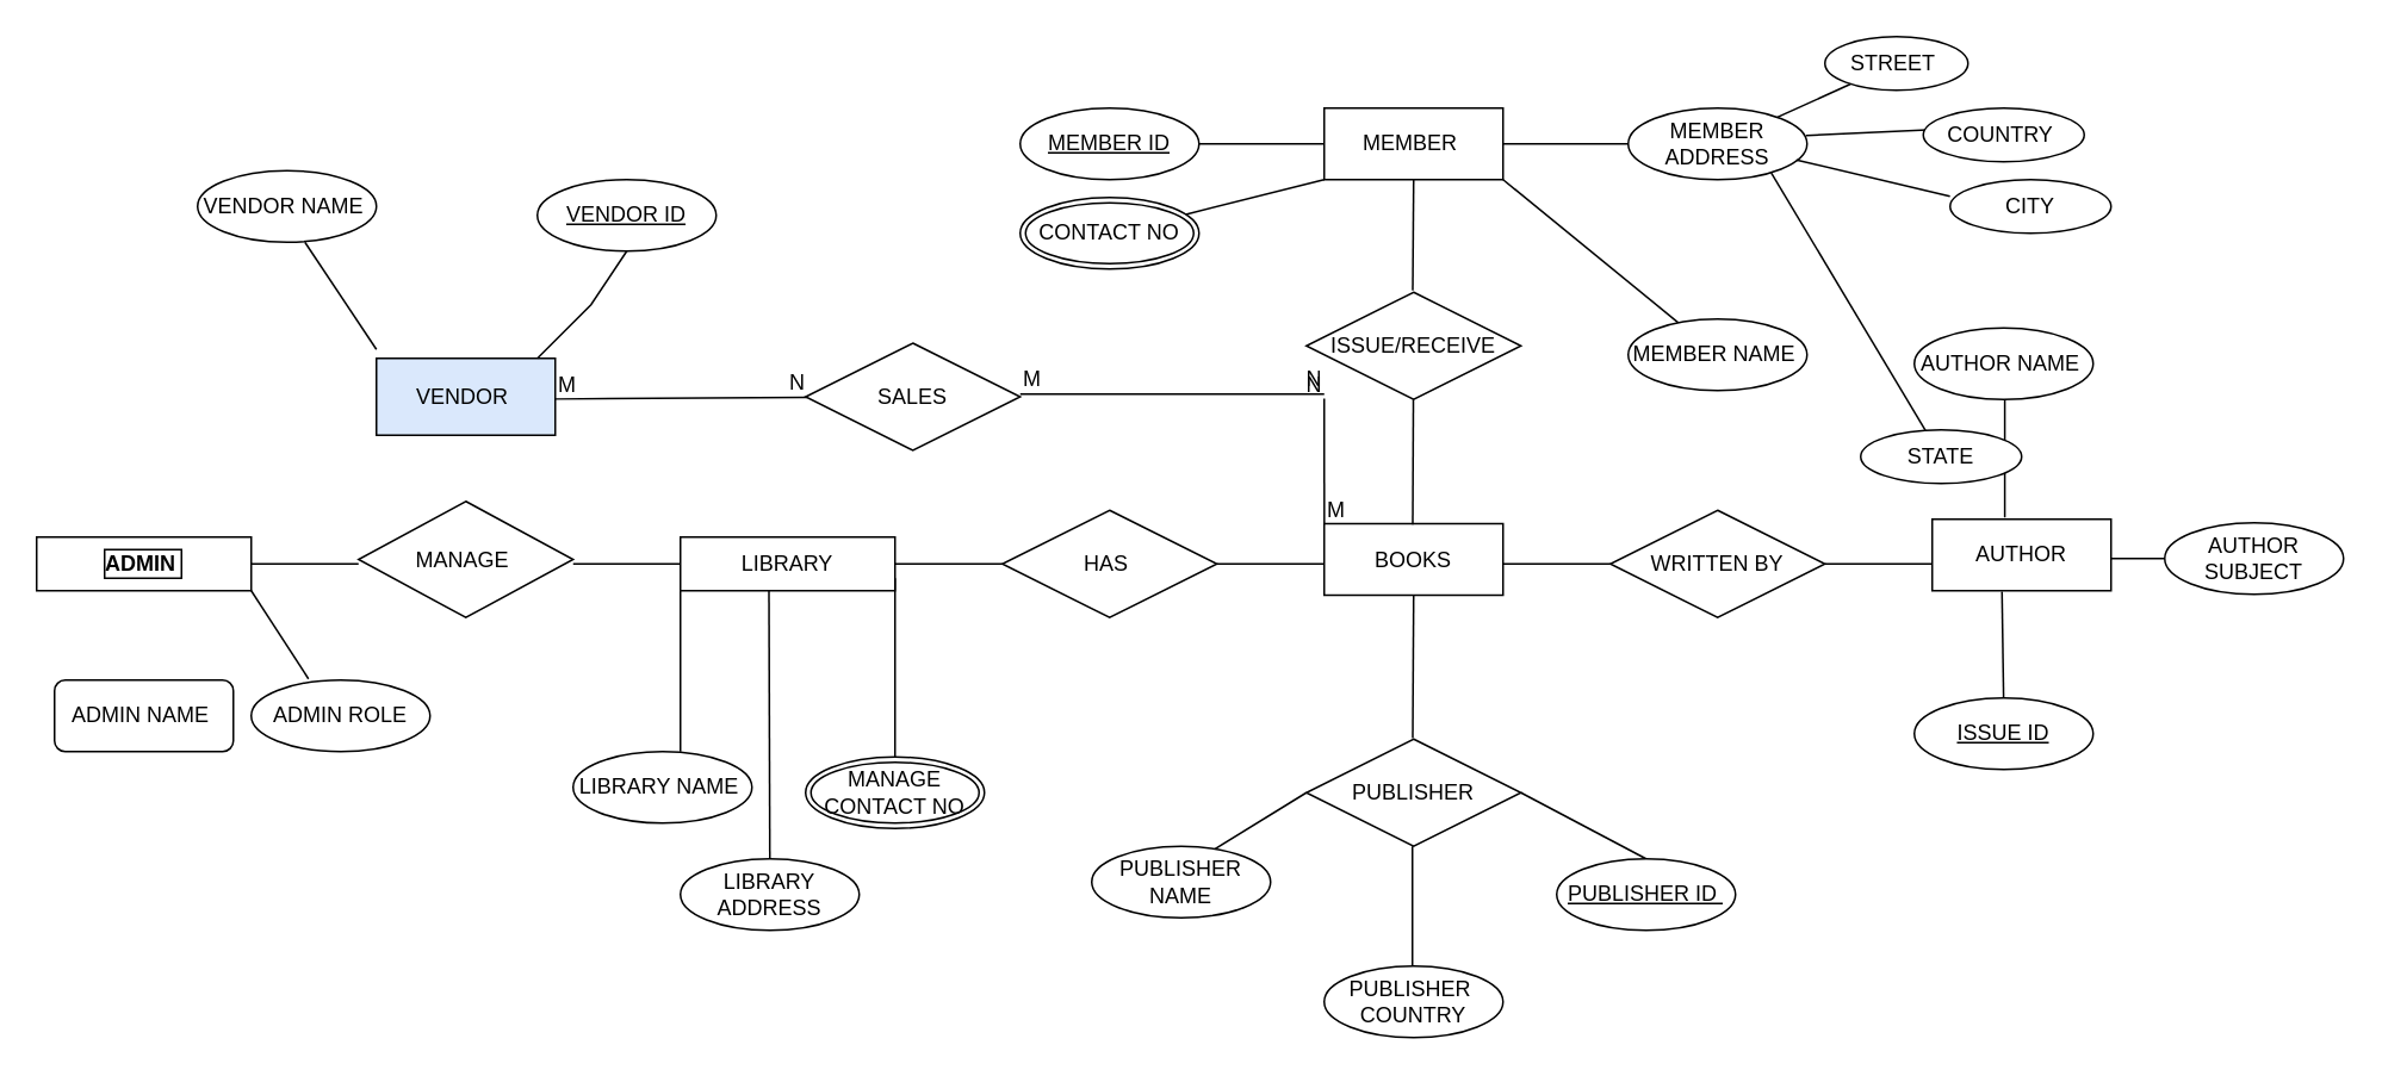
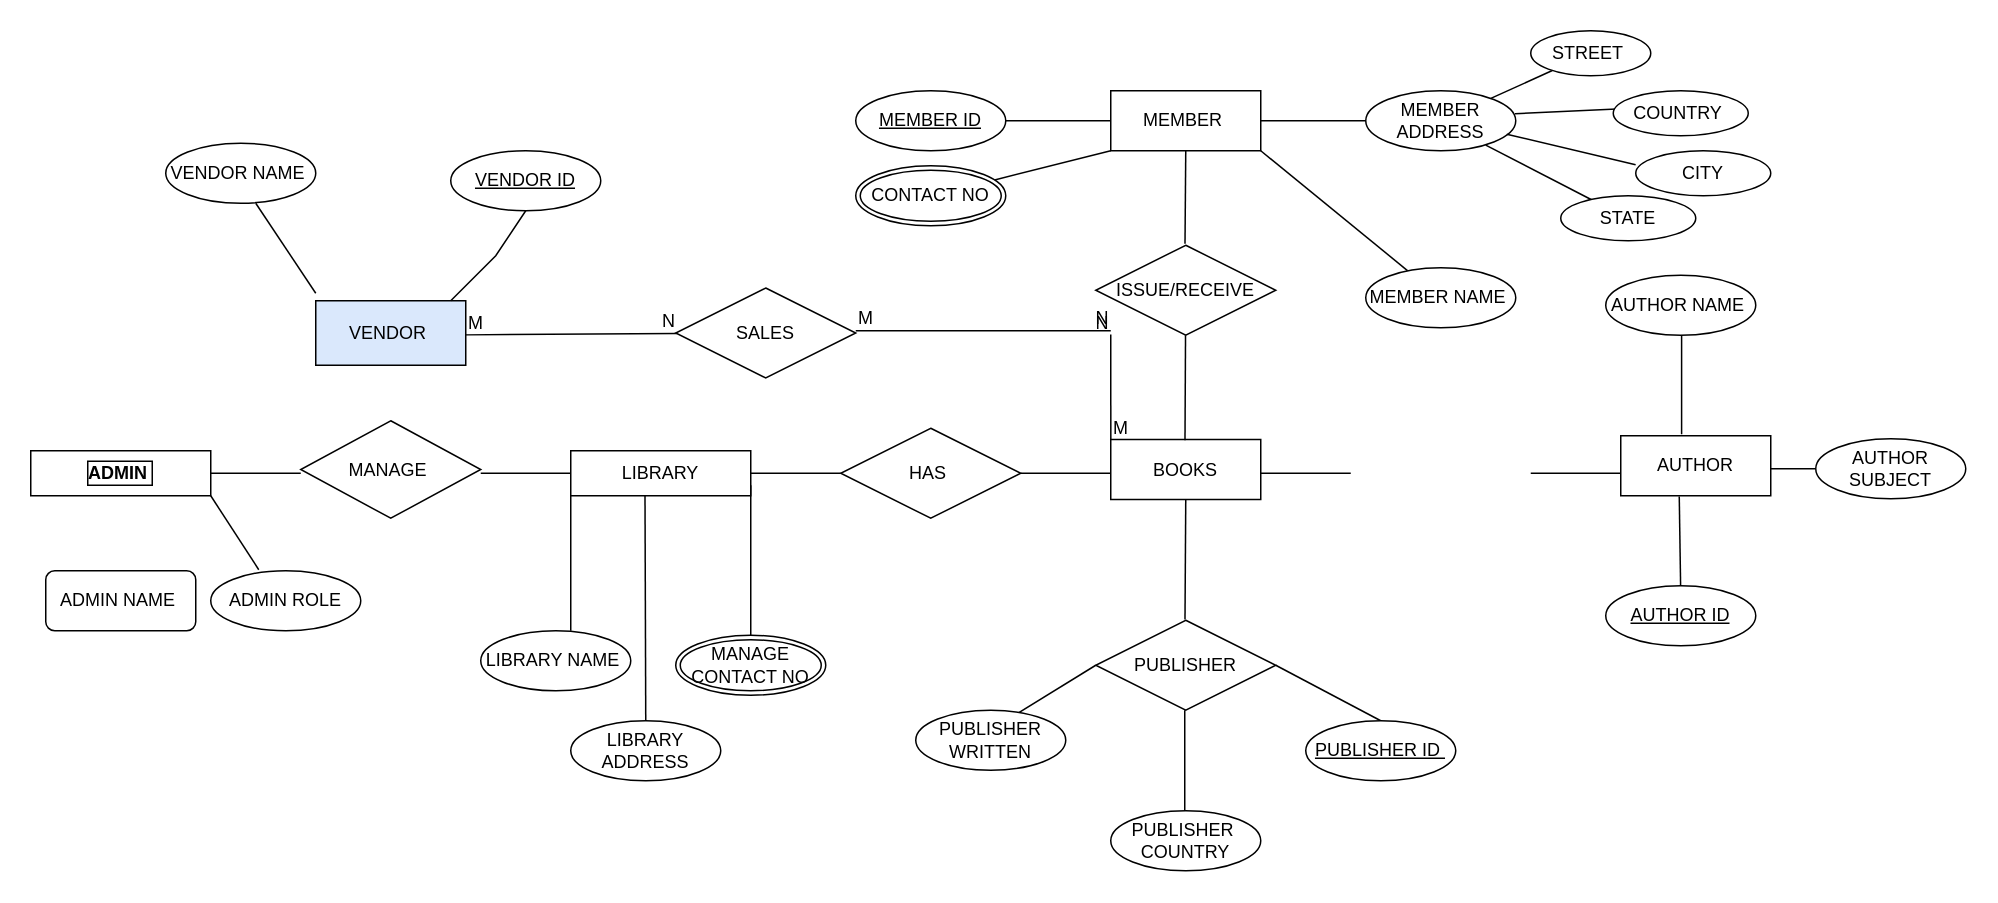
- <mxCell id="71" value="STATE" style="ellipse;whiteSpace=wrap;html=1;align=center;" vertex="1" parent="1"><mxGeometry x="1040" y="240" width="90" height="30" as="geometry" /></mxCell>
+ <mxCell id="71" value="STATE" style="ellipse;whiteSpace=wrap;html=1;align=center;" vertex="1" parent="1"><mxGeometry x="1040" y="130" width="90" height="30" as="geometry" /></mxCell>
- <mxCell id="12" value="WRITTEN BY" style="shape=rhombus;perimeter=rhombusPerimeter;whiteSpace=wrap;html=1;align=center;" vertex="1" parent="1"><mxGeometry x="900" y="285" width="120" height="60" as="geometry" /></mxCell>
- <mxCell id="50" value="ISSUE ID" style="ellipse;whiteSpace=wrap;html=1;align=center;fontStyle=4;" vertex="1" parent="1"><mxGeometry x="1070" y="390" width="100" height="40" as="geometry" /></mxCell>
+ <mxCell id="50" value="AUTHOR ID" style="ellipse;whiteSpace=wrap;html=1;align=center;fontStyle=4;" vertex="1" parent="1"><mxGeometry x="1070" y="390" width="100" height="40" as="geometry" /></mxCell>
- <mxCell id="43" value="PUBLISHER NAME" style="ellipse;whiteSpace=wrap;html=1;align=center;" vertex="1" parent="1"><mxGeometry x="610" y="473" width="100" height="40" as="geometry" /></mxCell>
+ <mxCell id="43" value="PUBLISHER WRITTEN" style="ellipse;whiteSpace=wrap;html=1;align=center;" vertex="1" parent="1"><mxGeometry x="610" y="473" width="100" height="40" as="geometry" /></mxCell>
